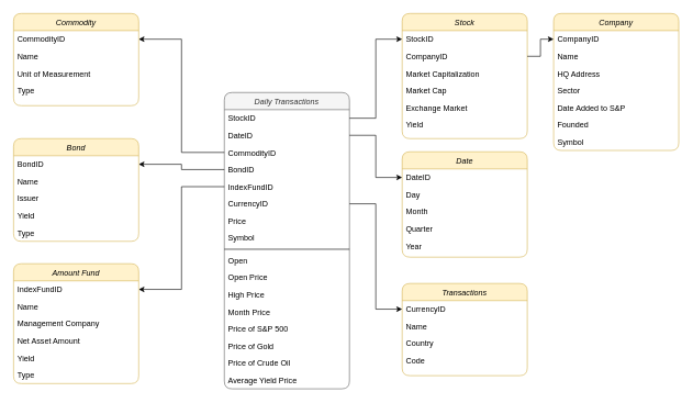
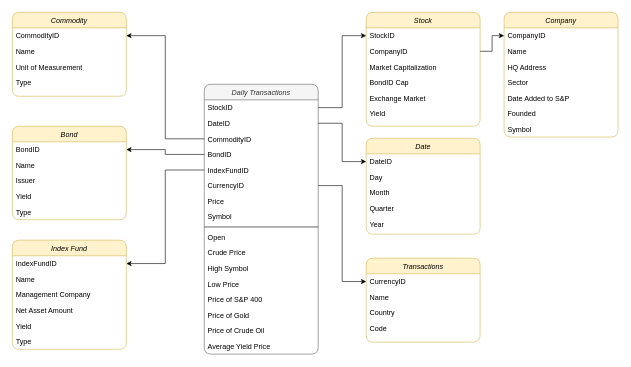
- <mxCell id="24" value="Market Cap" style="text;align=left;verticalAlign=top;spacingLeft=4;spacingRight=4;overflow=hidden;rotatable=0;points=[[0,0.5],[1,0.5]];portConstraint=eastwest;" vertex="1" parent="20"><mxGeometry y="104" width="190" height="26" as="geometry" /></mxCell>
+ <mxCell id="24" value="BondID Cap" style="text;align=left;verticalAlign=top;spacingLeft=4;spacingRight=4;overflow=hidden;rotatable=0;points=[[0,0.5],[1,0.5]];portConstraint=eastwest;" vertex="1" parent="20"><mxGeometry y="104" width="190" height="26" as="geometry" /></mxCell>
- <mxCell id="63" value="Amount Fund" style="swimlane;fontStyle=2;align=center;verticalAlign=top;childLayout=stackLayout;horizontal=1;startSize=26;horizontalStack=0;resizeParent=1;resizeLast=0;collapsible=1;marginBottom=0;rounded=1;shadow=0;strokeWidth=1;fillColor=#fff2cc;strokeColor=#d6b656;" vertex="1" parent="1"><mxGeometry x="20" y="400" width="190" height="182" as="geometry"><mxRectangle x="230" y="140" width="160" height="26" as="alternateBounds" /></mxGeometry></mxCell>
+ <mxCell id="63" value="Index Fund" style="swimlane;fontStyle=2;align=center;verticalAlign=top;childLayout=stackLayout;horizontal=1;startSize=26;horizontalStack=0;resizeParent=1;resizeLast=0;collapsible=1;marginBottom=0;rounded=1;shadow=0;strokeWidth=1;fillColor=#fff2cc;strokeColor=#d6b656;" vertex="1" parent="1"><mxGeometry x="20" y="400" width="190" height="182" as="geometry"><mxRectangle x="230" y="140" width="160" height="26" as="alternateBounds" /></mxGeometry></mxCell>
- <mxCell id="13" value="Open Price" style="text;align=left;verticalAlign=top;spacingLeft=4;spacingRight=4;overflow=hidden;rotatable=0;points=[[0,0.5],[1,0.5]];portConstraint=eastwest;" vertex="1" parent="2"><mxGeometry y="268" width="190" height="26" as="geometry" /></mxCell>
+ <mxCell id="13" value="Crude Price" style="text;align=left;verticalAlign=top;spacingLeft=4;spacingRight=4;overflow=hidden;rotatable=0;points=[[0,0.5],[1,0.5]];portConstraint=eastwest;" vertex="1" parent="2"><mxGeometry y="268" width="190" height="26" as="geometry" /></mxCell>
- <mxCell id="14" value="High Price" style="text;align=left;verticalAlign=top;spacingLeft=4;spacingRight=4;overflow=hidden;rotatable=0;points=[[0,0.5],[1,0.5]];portConstraint=eastwest;" vertex="1" parent="2"><mxGeometry y="294" width="190" height="26" as="geometry" /></mxCell>
+ <mxCell id="14" value="High Symbol" style="text;align=left;verticalAlign=top;spacingLeft=4;spacingRight=4;overflow=hidden;rotatable=0;points=[[0,0.5],[1,0.5]];portConstraint=eastwest;" vertex="1" parent="2"><mxGeometry y="294" width="190" height="26" as="geometry" /></mxCell>
- <mxCell id="15" value="Month Price" style="text;align=left;verticalAlign=top;spacingLeft=4;spacingRight=4;overflow=hidden;rotatable=0;points=[[0,0.5],[1,0.5]];portConstraint=eastwest;" vertex="1" parent="2"><mxGeometry y="320" width="190" height="26" as="geometry" /></mxCell>
+ <mxCell id="15" value="Low Price" style="text;align=left;verticalAlign=top;spacingLeft=4;spacingRight=4;overflow=hidden;rotatable=0;points=[[0,0.5],[1,0.5]];portConstraint=eastwest;" vertex="1" parent="2"><mxGeometry y="320" width="190" height="26" as="geometry" /></mxCell>
- <mxCell id="16" value="Price of S&amp;P 500" style="text;align=left;verticalAlign=top;spacingLeft=4;spacingRight=4;overflow=hidden;rotatable=0;points=[[0,0.5],[1,0.5]];portConstraint=eastwest;" vertex="1" parent="2"><mxGeometry y="346" width="190" height="26" as="geometry" /></mxCell>
+ <mxCell id="16" value="Price of S&amp;P 400" style="text;align=left;verticalAlign=top;spacingLeft=4;spacingRight=4;overflow=hidden;rotatable=0;points=[[0,0.5],[1,0.5]];portConstraint=eastwest;" vertex="1" parent="2"><mxGeometry y="346" width="190" height="26" as="geometry" /></mxCell>
